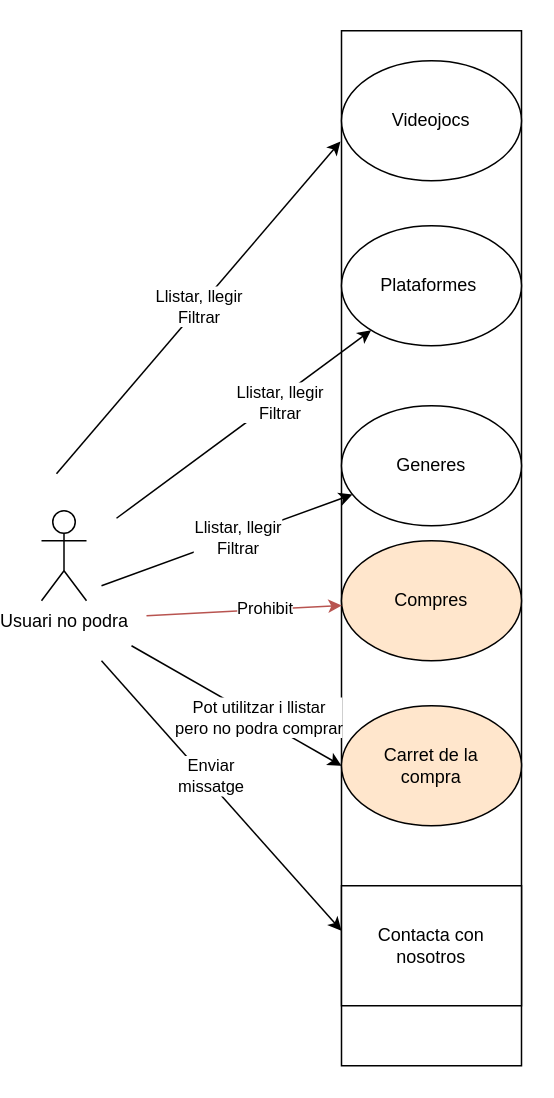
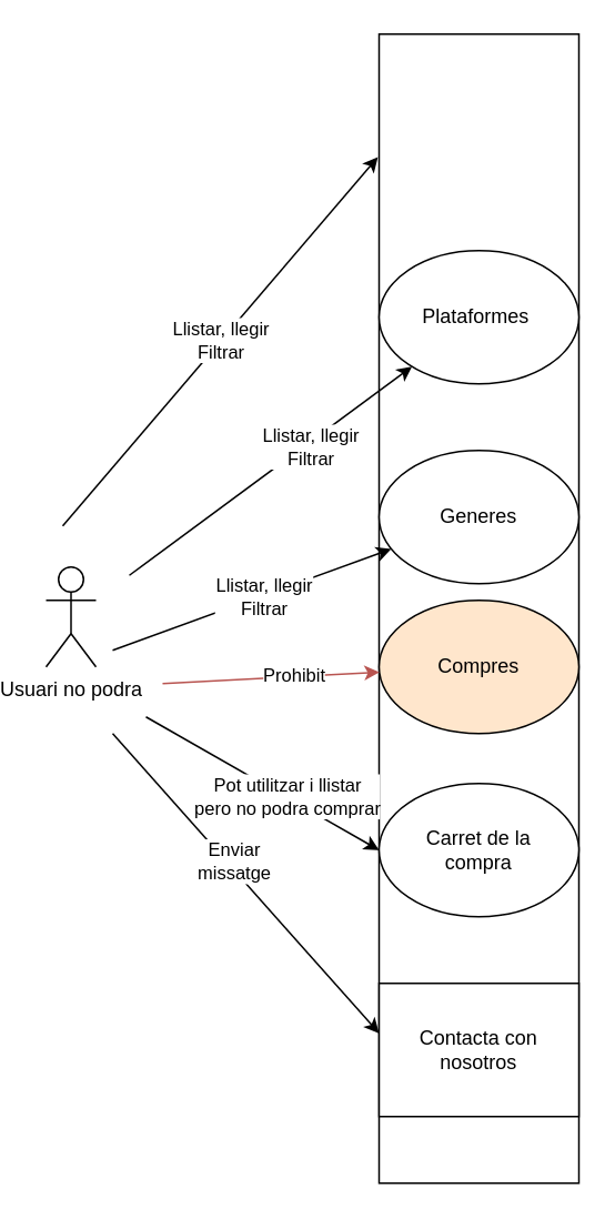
- <mxCell id="3" value="Videojocs" style="ellipse;whiteSpace=wrap;html=1;" parent="1" vertex="1"><mxGeometry x="220" y="40" width="120" height="80" as="geometry" /></mxCell>
- <mxCell id="15" value="Carret de la &lt;br&gt;compra" style="ellipse;whiteSpace=wrap;html=1;fillColor=#ffe6cc;" parent="1" vertex="1"><mxGeometry x="220" y="470" width="120" height="80" as="geometry" /></mxCell>
+ <mxCell id="15" value="Carret de la &lt;br&gt;compra" style="ellipse;whiteSpace=wrap;html=1;" parent="1" vertex="1"><mxGeometry x="220" y="470" width="120" height="80" as="geometry" /></mxCell>
